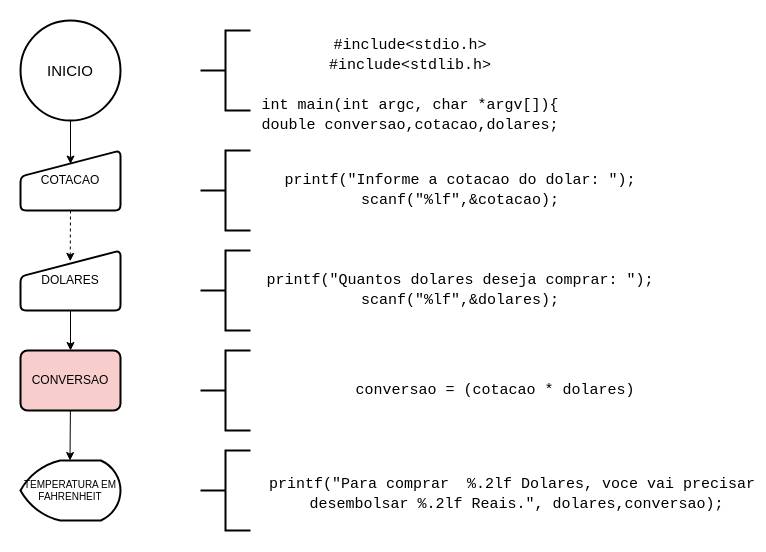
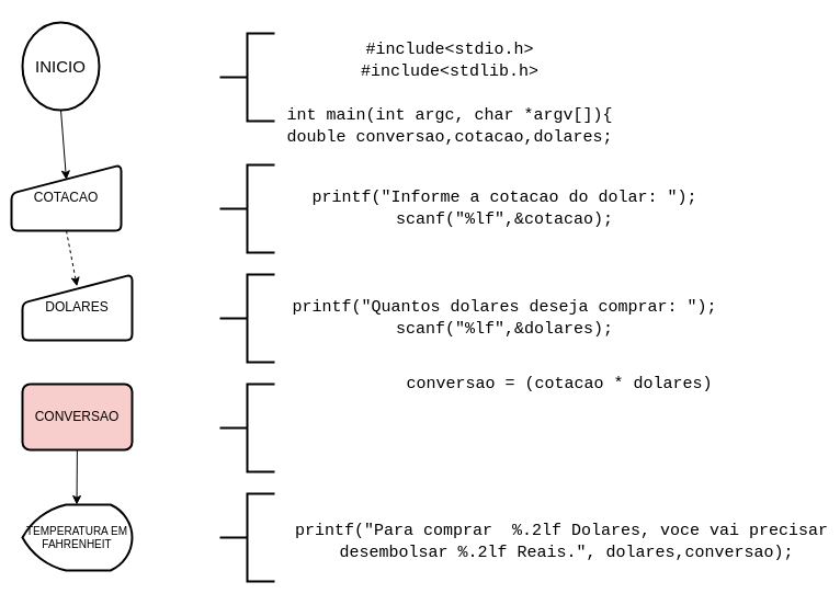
- <mxCell id="3" value="&lt;font style=&quot;font-size: 15px&quot;&gt;INICIO&lt;/font&gt;" style="strokeWidth=2;html=1;shape=mxgraph.flowchart.start_2;whiteSpace=wrap;verticalAlign=middle;align=center;" parent="1" vertex="1"><mxGeometry x="20" y="20" width="100" height="100" as="geometry" /></mxCell>
+ <mxCell id="3" value="&lt;font style=&quot;font-size: 15px&quot;&gt;INICIO&lt;/font&gt;" style="strokeWidth=2;html=1;shape=mxgraph.flowchart.start_2;whiteSpace=wrap;verticalAlign=middle;align=center;" parent="1" vertex="1"><mxGeometry x="20" y="20" width="70" height="80" as="geometry" /></mxCell>
- <mxCell id="2" value="COTACAO" style="html=1;strokeWidth=2;shape=manualInput;whiteSpace=wrap;rounded=1;size=26;arcSize=11;verticalAlign=middle;align=center;" parent="1" vertex="1"><mxGeometry x="20" y="150" width="100" height="60" as="geometry" /></mxCell>
+ <mxCell id="2" value="COTACAO" style="html=1;strokeWidth=2;shape=manualInput;whiteSpace=wrap;rounded=1;size=26;arcSize=11;verticalAlign=middle;align=center;" parent="1" vertex="1"><mxGeometry x="10" y="150" width="100" height="60" as="geometry" /></mxCell>
- <mxCell id="18" value="" style="endArrow=classic;html=1;exitX=0.5;exitY=1;exitDx=0;exitDy=0;entryX=0.5;entryY=0;entryDx=0;entryDy=0;" edge="1" parent="1" source="17" target="13"><mxGeometry width="50" height="50" relative="1" as="geometry"><mxPoint x="69" y="320" as="sourcePoint" /><mxPoint x="70" y="330" as="targetPoint" /></mxGeometry></mxCell>
- <mxCell id="10" value="&lt;div style=&quot;font-family: &amp;#34;consolas&amp;#34; , &amp;#34;courier new&amp;#34; , monospace ; font-weight: normal ; font-size: 15px ; line-height: 20px&quot;&gt;&lt;div style=&quot;font-family: &amp;#34;consolas&amp;#34; , &amp;#34;courier new&amp;#34; , monospace ; line-height: 20px&quot;&gt;conversao = (cotacao * dolares)&lt;/div&gt;&lt;/div&gt;" style="text;html=1;rounded=0;align=center;verticalAlign=middle;labelBorderColor=none;whiteSpace=wrap;" parent="1" vertex="1"><mxGeometry x="250" y="370" width="490" height="40" as="geometry" /></mxCell>
+ <mxCell id="10" value="&lt;div style=&quot;font-family: &amp;#34;consolas&amp;#34; , &amp;#34;courier new&amp;#34; , monospace ; font-weight: normal ; font-size: 15px ; line-height: 20px&quot;&gt;&lt;div style=&quot;font-family: &amp;#34;consolas&amp;#34; , &amp;#34;courier new&amp;#34; , monospace ; line-height: 20px&quot;&gt;conversao = (cotacao * dolares)&lt;/div&gt;&lt;/div&gt;" style="text;html=1;rounded=0;align=center;verticalAlign=middle;labelBorderColor=none;whiteSpace=wrap;" parent="1" vertex="1"><mxGeometry x="265" y="330" width="490" height="40" as="geometry" /></mxCell>
